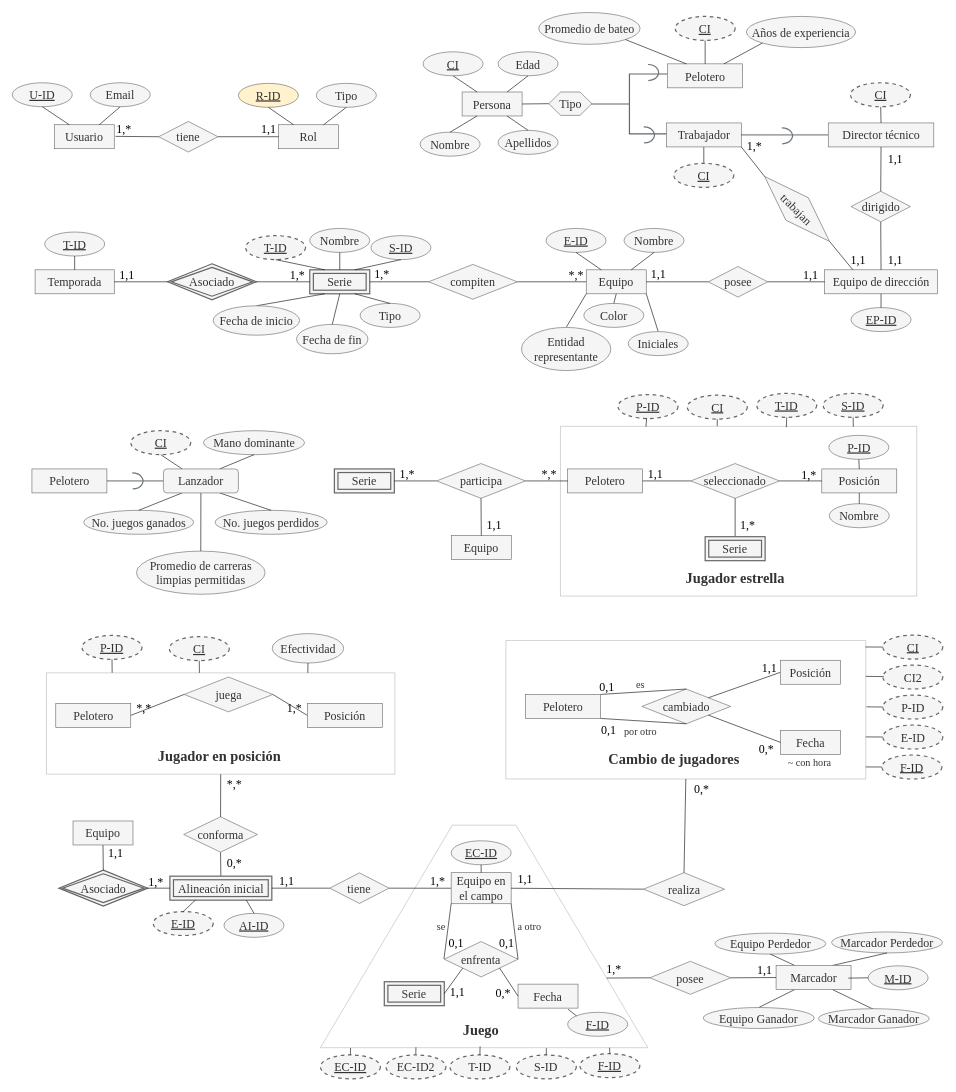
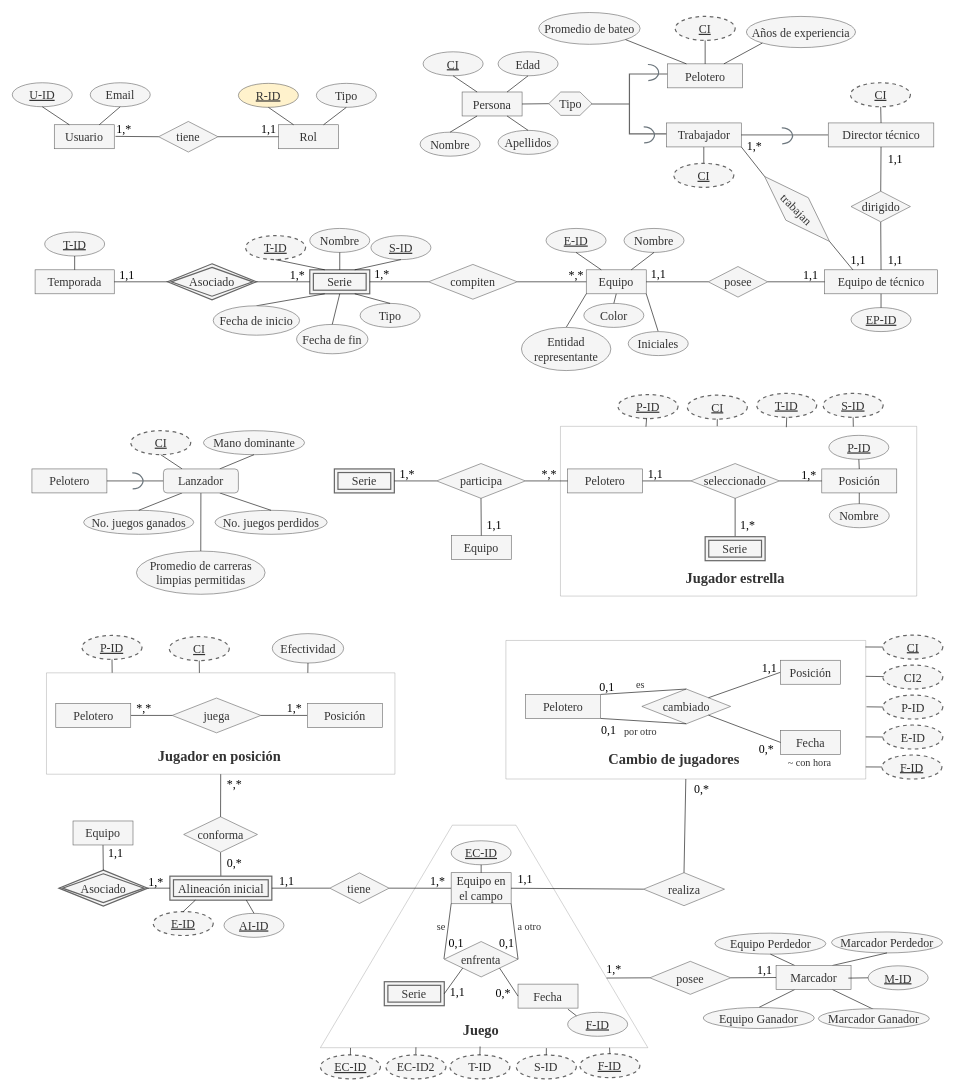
- <mxCell id="71" value="&lt;font face=&quot;Verdana&quot;&gt;Equipo de dirección&lt;/font&gt;" style="whiteSpace=wrap;html=1;align=center;sketch=0;hachureGap=4;jiggle=2;curveFitting=1;fontFamily=Architects Daughter;fontSource=https%3A%2F%2Ffonts.googleapis.com%2Fcss%3Ffamily%3DArchitects%2BDaughter;fontSize=20;fillColor=#f5f5f5;fontColor=#333333;strokeColor=#666666;" parent="1" vertex="1"><mxGeometry x="1374.5" y="449" width="188" height="40" as="geometry" /></mxCell>
+ <mxCell id="71" value="&lt;font face=&quot;Verdana&quot;&gt;Equipo de técnico&lt;/font&gt;" style="whiteSpace=wrap;html=1;align=center;sketch=0;hachureGap=4;jiggle=2;curveFitting=1;fontFamily=Architects Daughter;fontSource=https%3A%2F%2Ffonts.googleapis.com%2Fcss%3Ffamily%3DArchitects%2BDaughter;fontSize=20;fillColor=#f5f5f5;fontColor=#333333;strokeColor=#666666;" parent="1" vertex="1"><mxGeometry x="1374.5" y="449" width="188" height="40" as="geometry" /></mxCell>
- <mxCell id="163" value="juega" style="shape=rhombus;perimeter=rhombusPerimeter;whiteSpace=wrap;html=1;align=center;sketch=0;hachureGap=4;jiggle=2;curveFitting=1;fontFamily=Architects Daughter;fontSource=https%3A%2F%2Ffonts.googleapis.com%2Fcss%3Ffamily%3DArchitects%2BDaughter;fontSize=20;fillColor=#f5f5f5;fontColor=#333333;strokeColor=#666666;" parent="1" vertex="1"><mxGeometry x="306.5" y="1128" width="148" height="58" as="geometry" /></mxCell>
+ <mxCell id="163" value="juega" style="shape=rhombus;perimeter=rhombusPerimeter;whiteSpace=wrap;html=1;align=center;sketch=0;hachureGap=4;jiggle=2;curveFitting=1;fontFamily=Architects Daughter;fontSource=https%3A%2F%2Ffonts.googleapis.com%2Fcss%3Ffamily%3DArchitects%2BDaughter;fontSize=20;fillColor=#f5f5f5;fontColor=#333333;strokeColor=#666666;" parent="1" vertex="1"><mxGeometry x="286.5" y="1163" width="148" height="58" as="geometry" /></mxCell>
